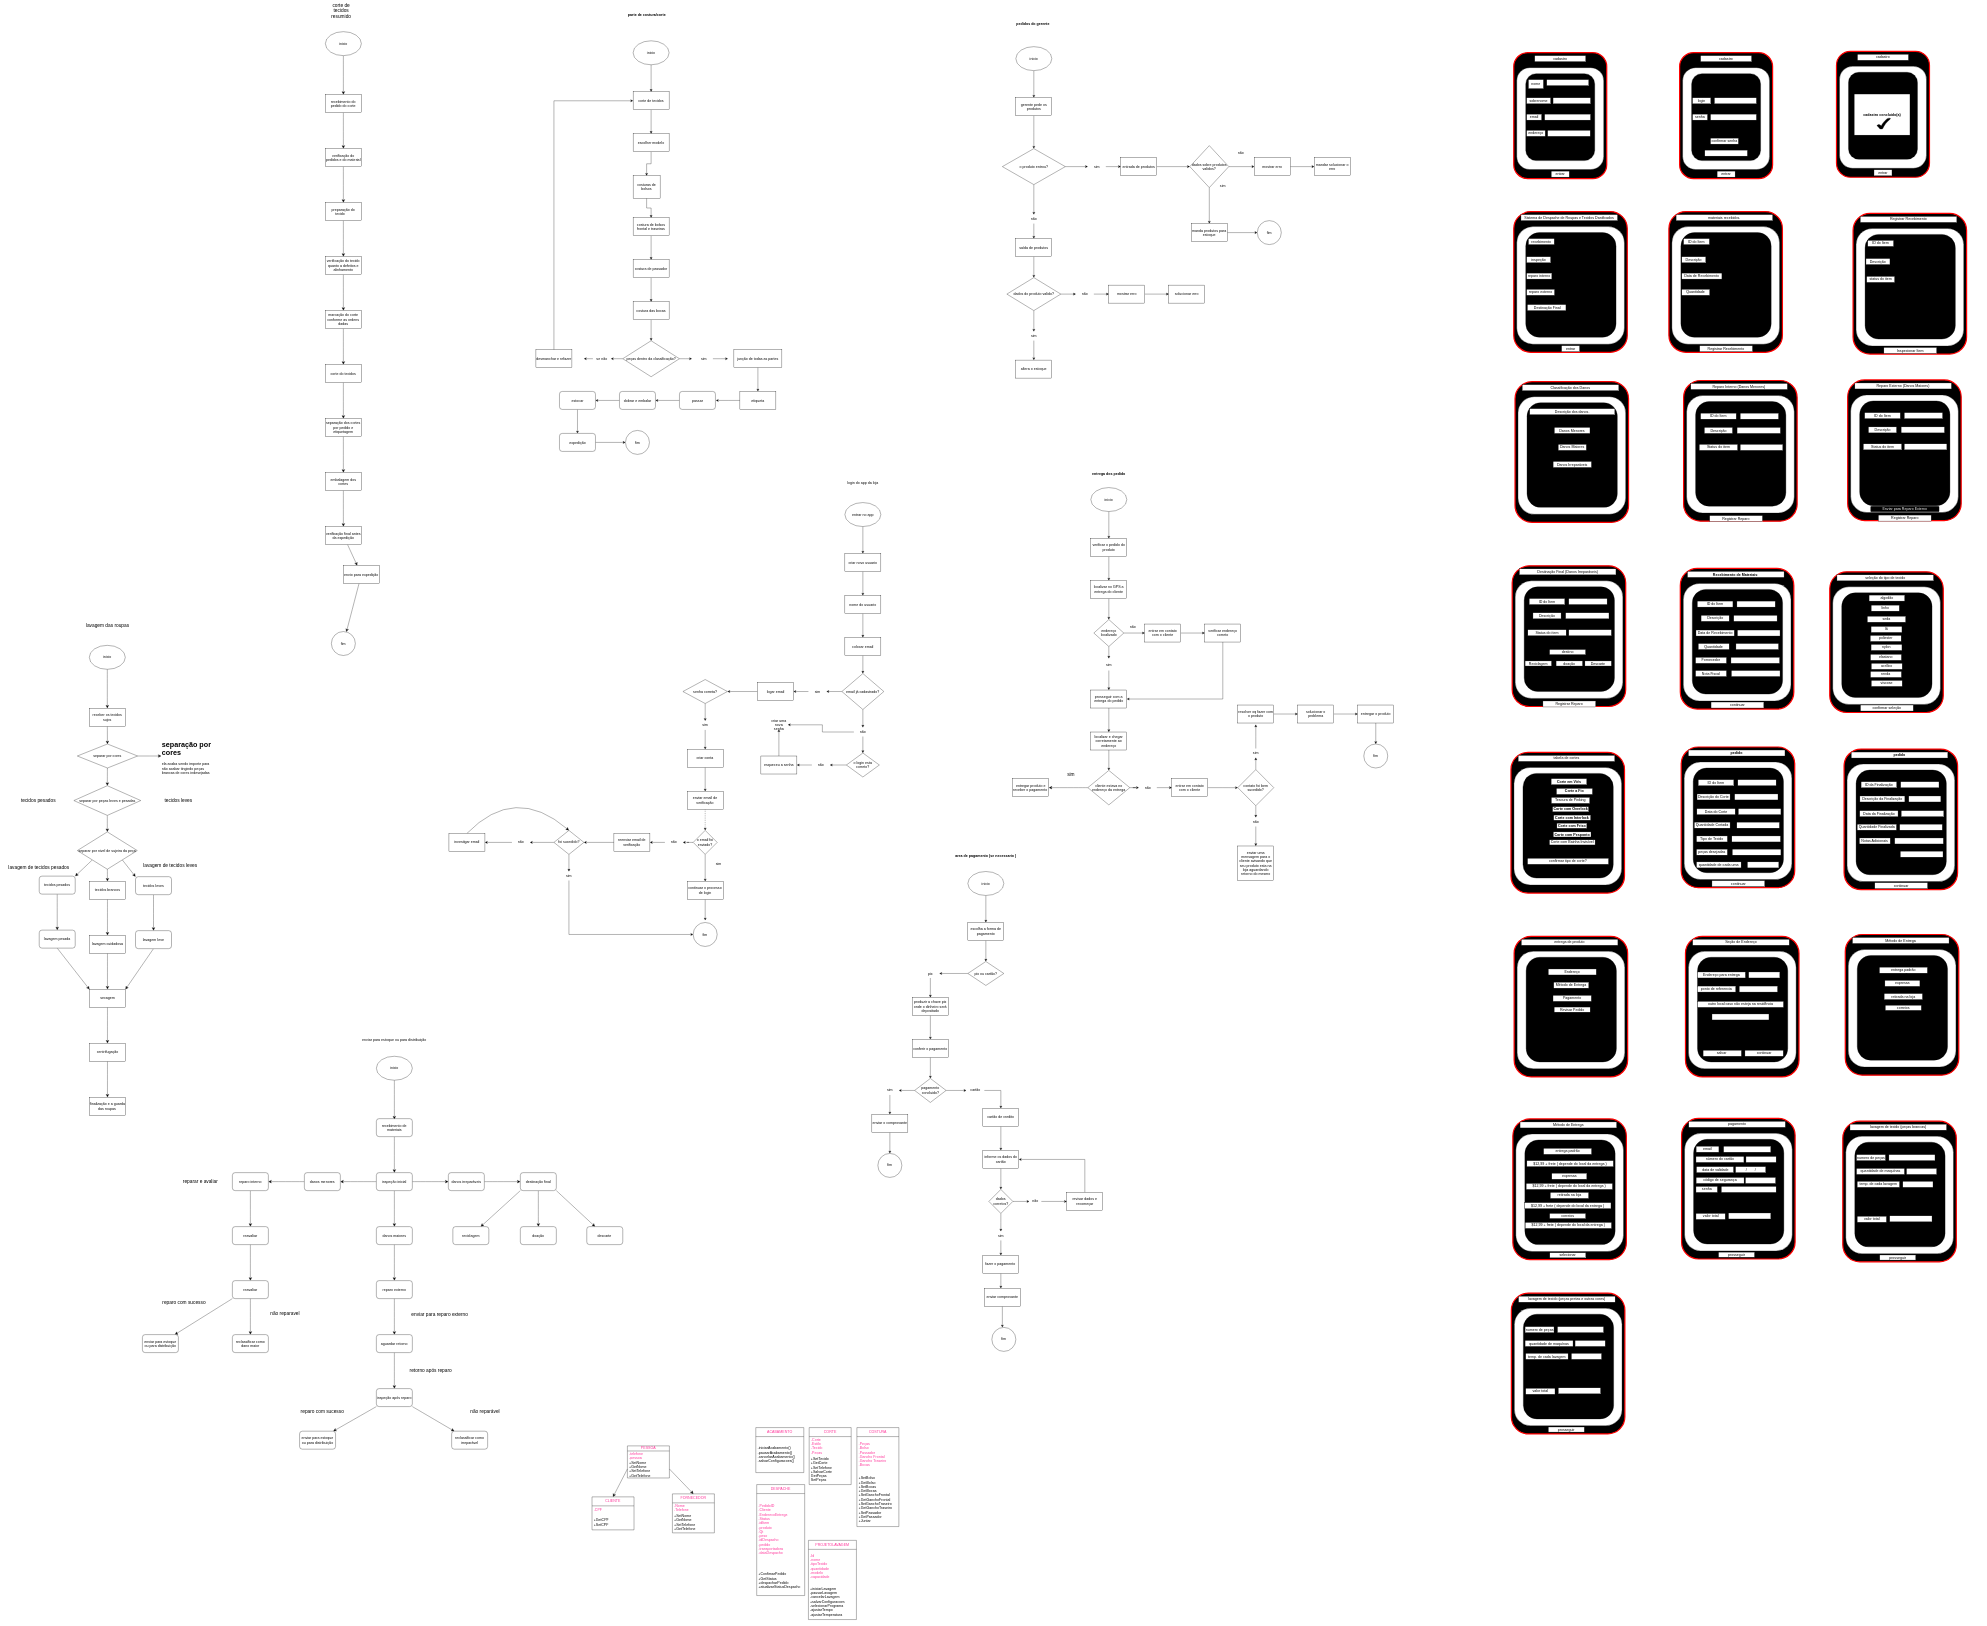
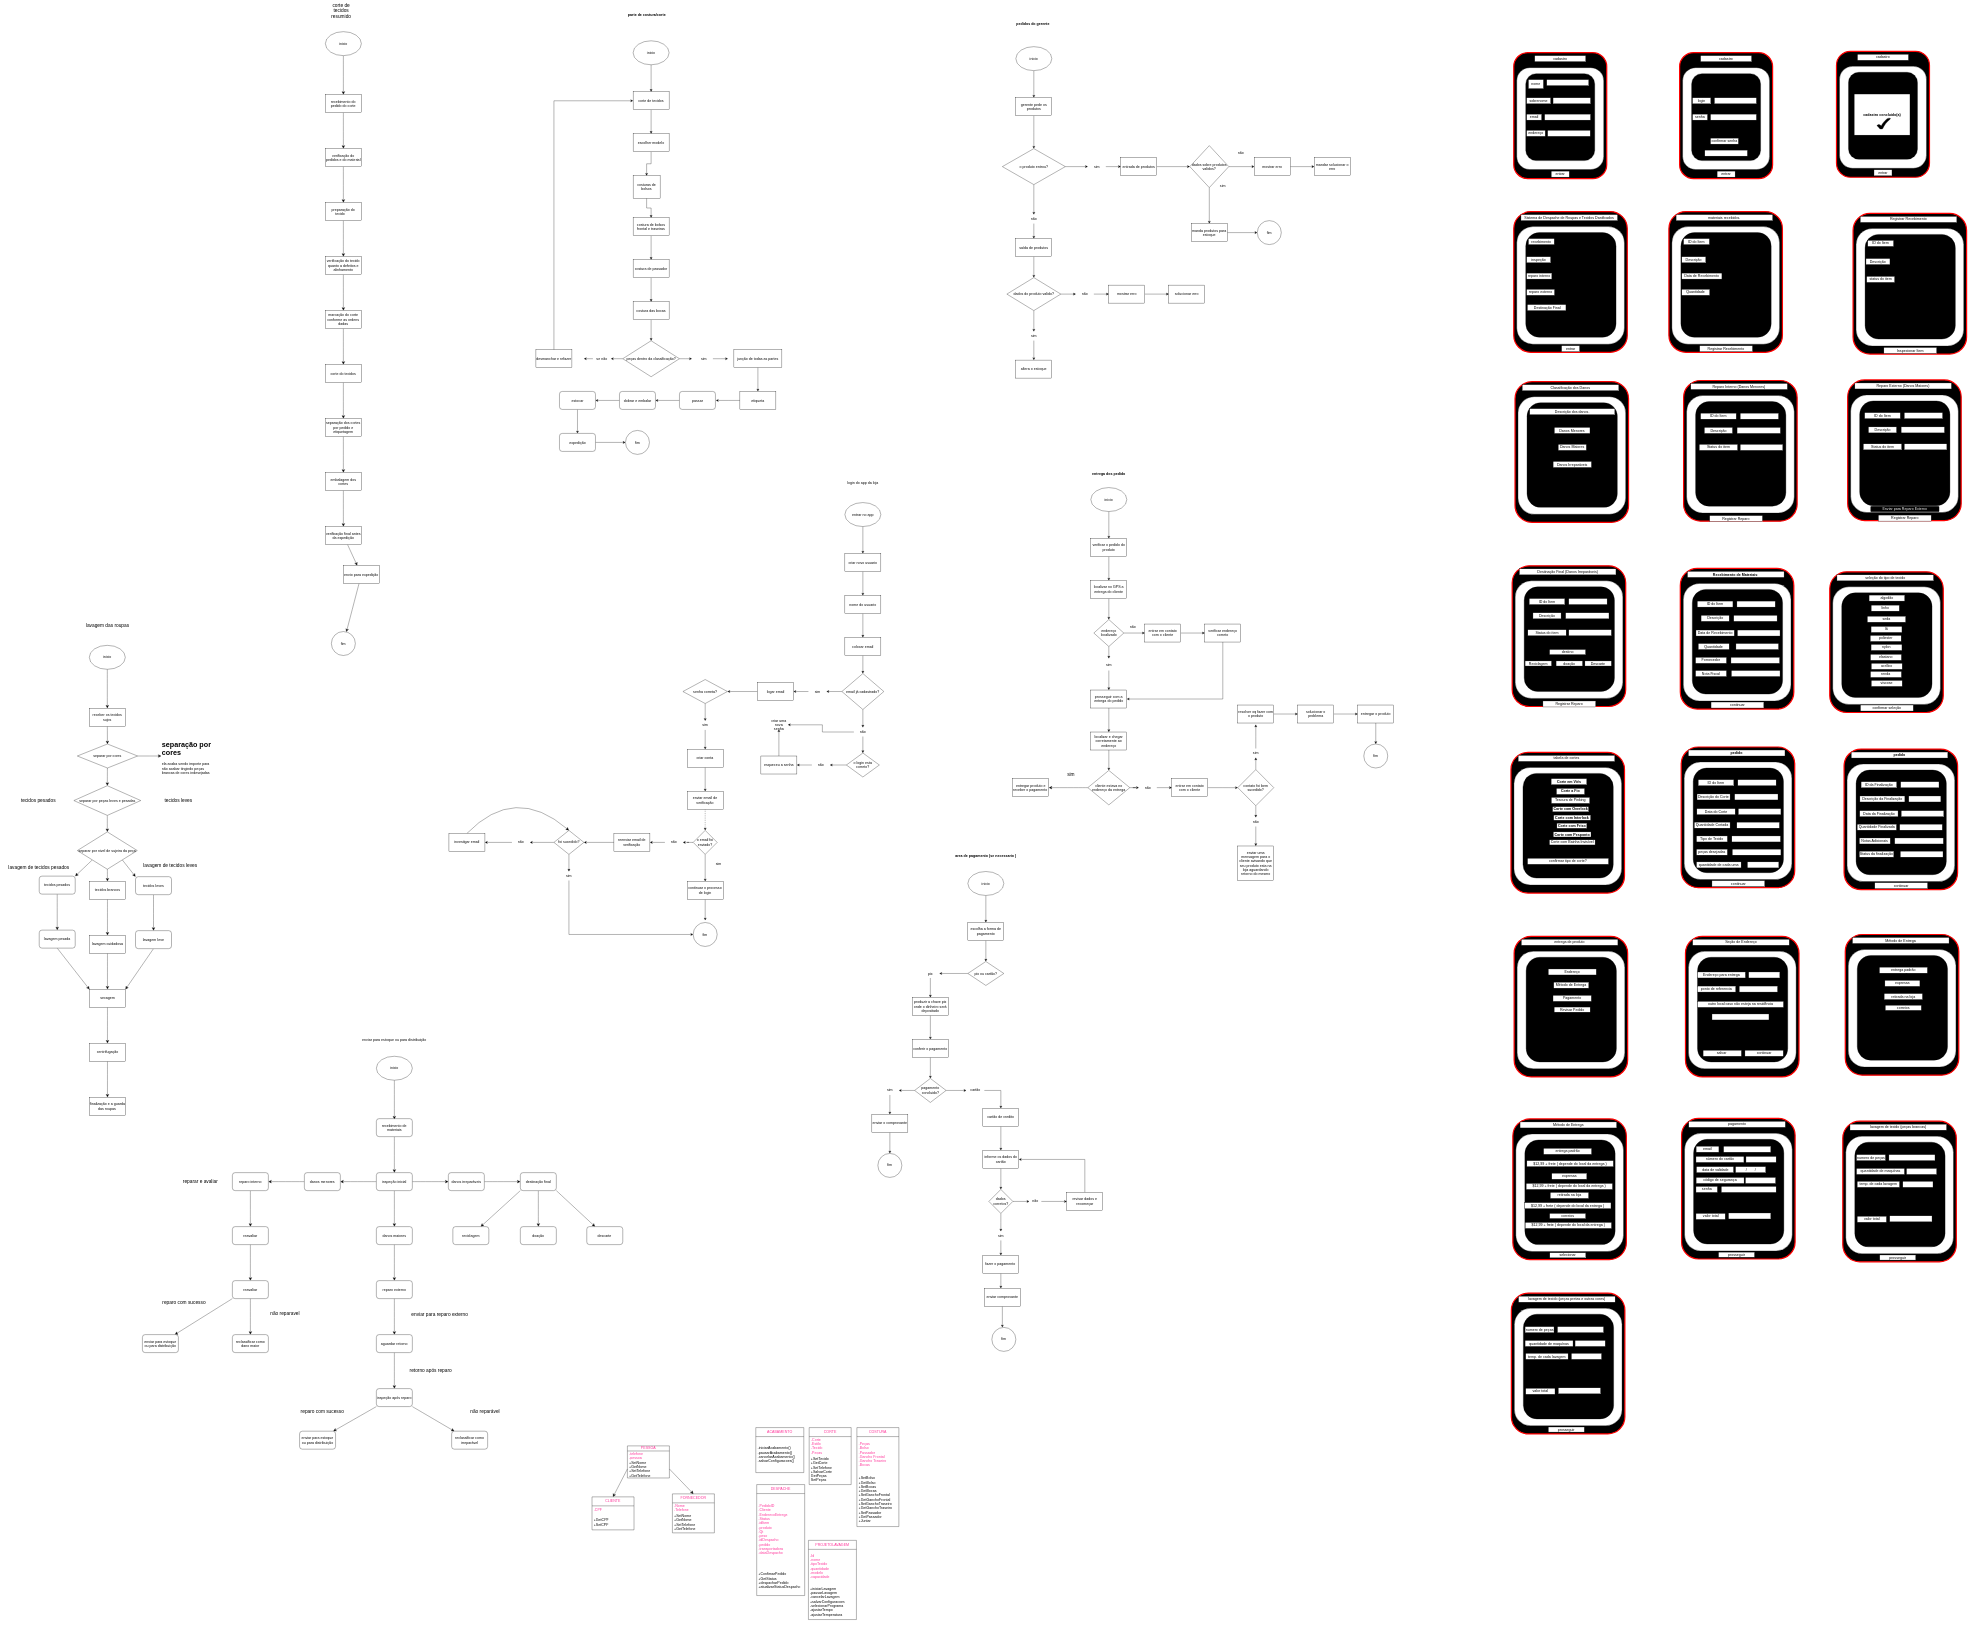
- <mxCell id="429" value="&lt;p&gt;&lt;strong&gt;Corte a Fio&lt;/strong&gt;&lt;/p&gt;" style="rounded=0;whiteSpace=wrap;html=1;" vertex="1" parent="1"><mxGeometry x="5187.37" y="2628" width="120" height="20" as="geometry" /></mxCell>
+ <mxCell id="429" value="&lt;p&gt;&lt;strong&gt;Corte a Fio&lt;/strong&gt;&lt;/p&gt;" style="rounded=0;whiteSpace=wrap;html=1;" vertex="1" parent="1"><mxGeometry x="5187.37" y="2628" width="93.75" height="20" as="geometry" /></mxCell>
+ <mxCell id="471" value="Status da finalização" style="rounded=0;whiteSpace=wrap;html=1;" vertex="1" parent="1"><mxGeometry x="6197.25" y="2837.25" width="114.75" height="20" as="geometry" /></mxCell>
